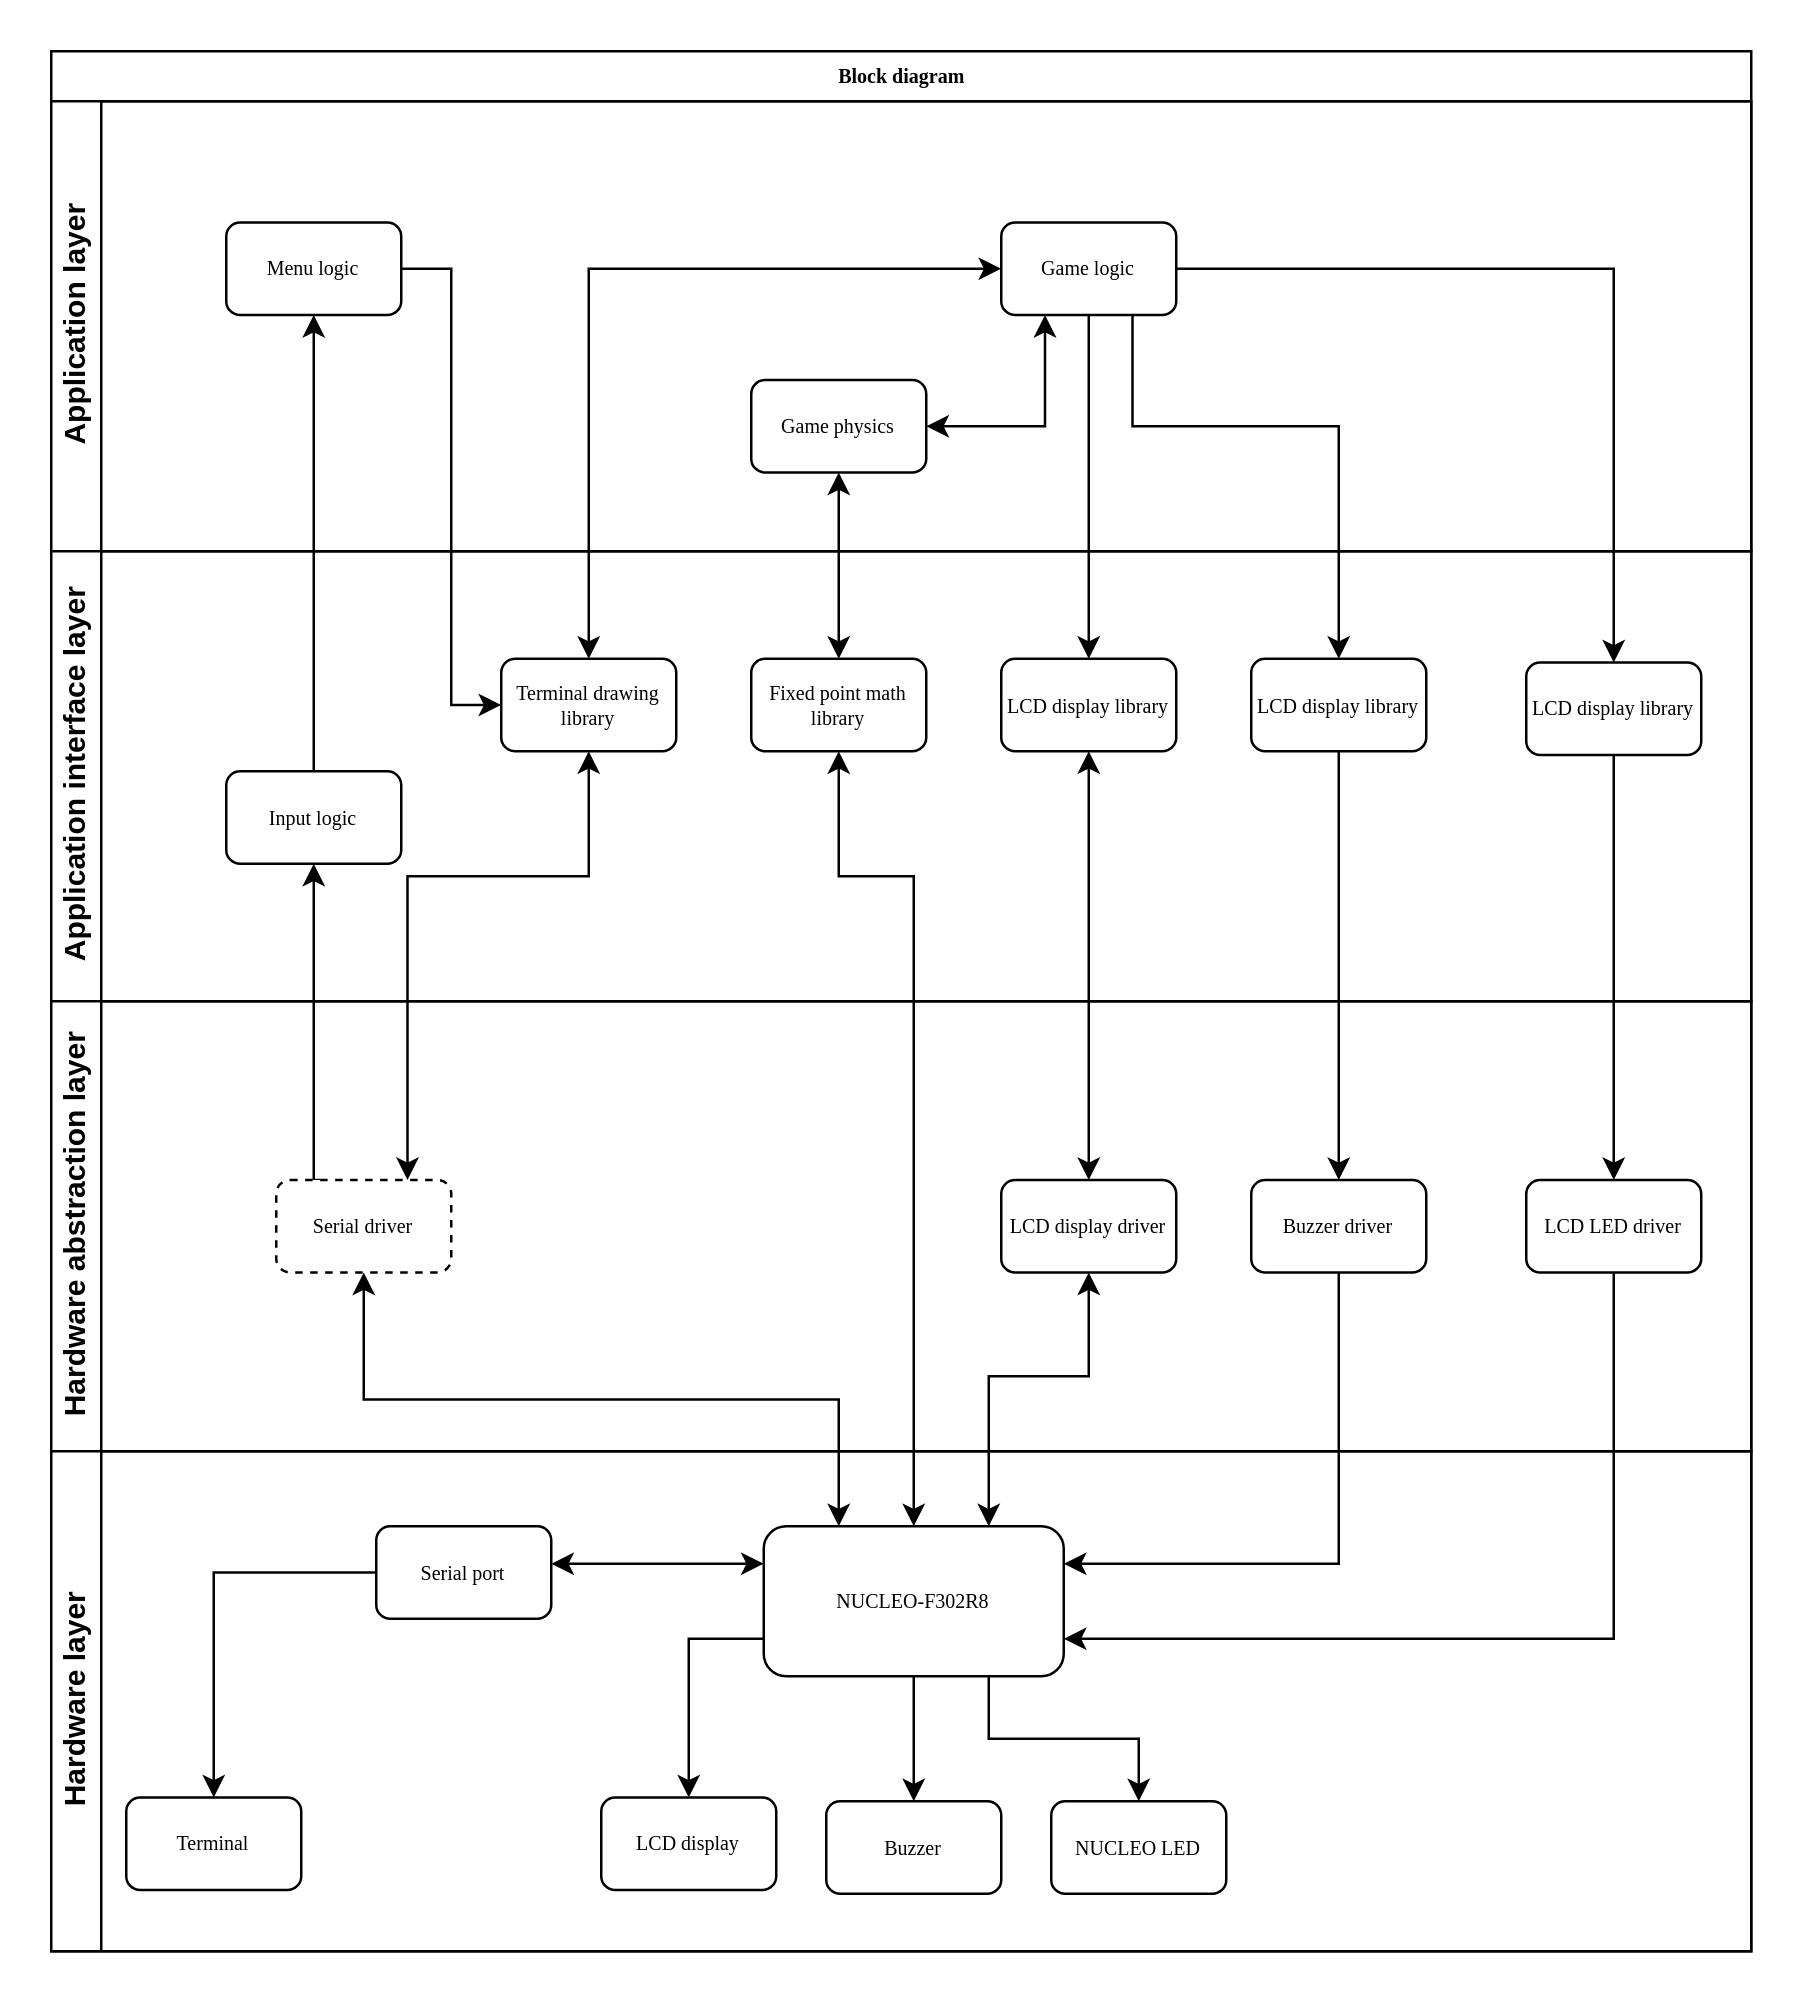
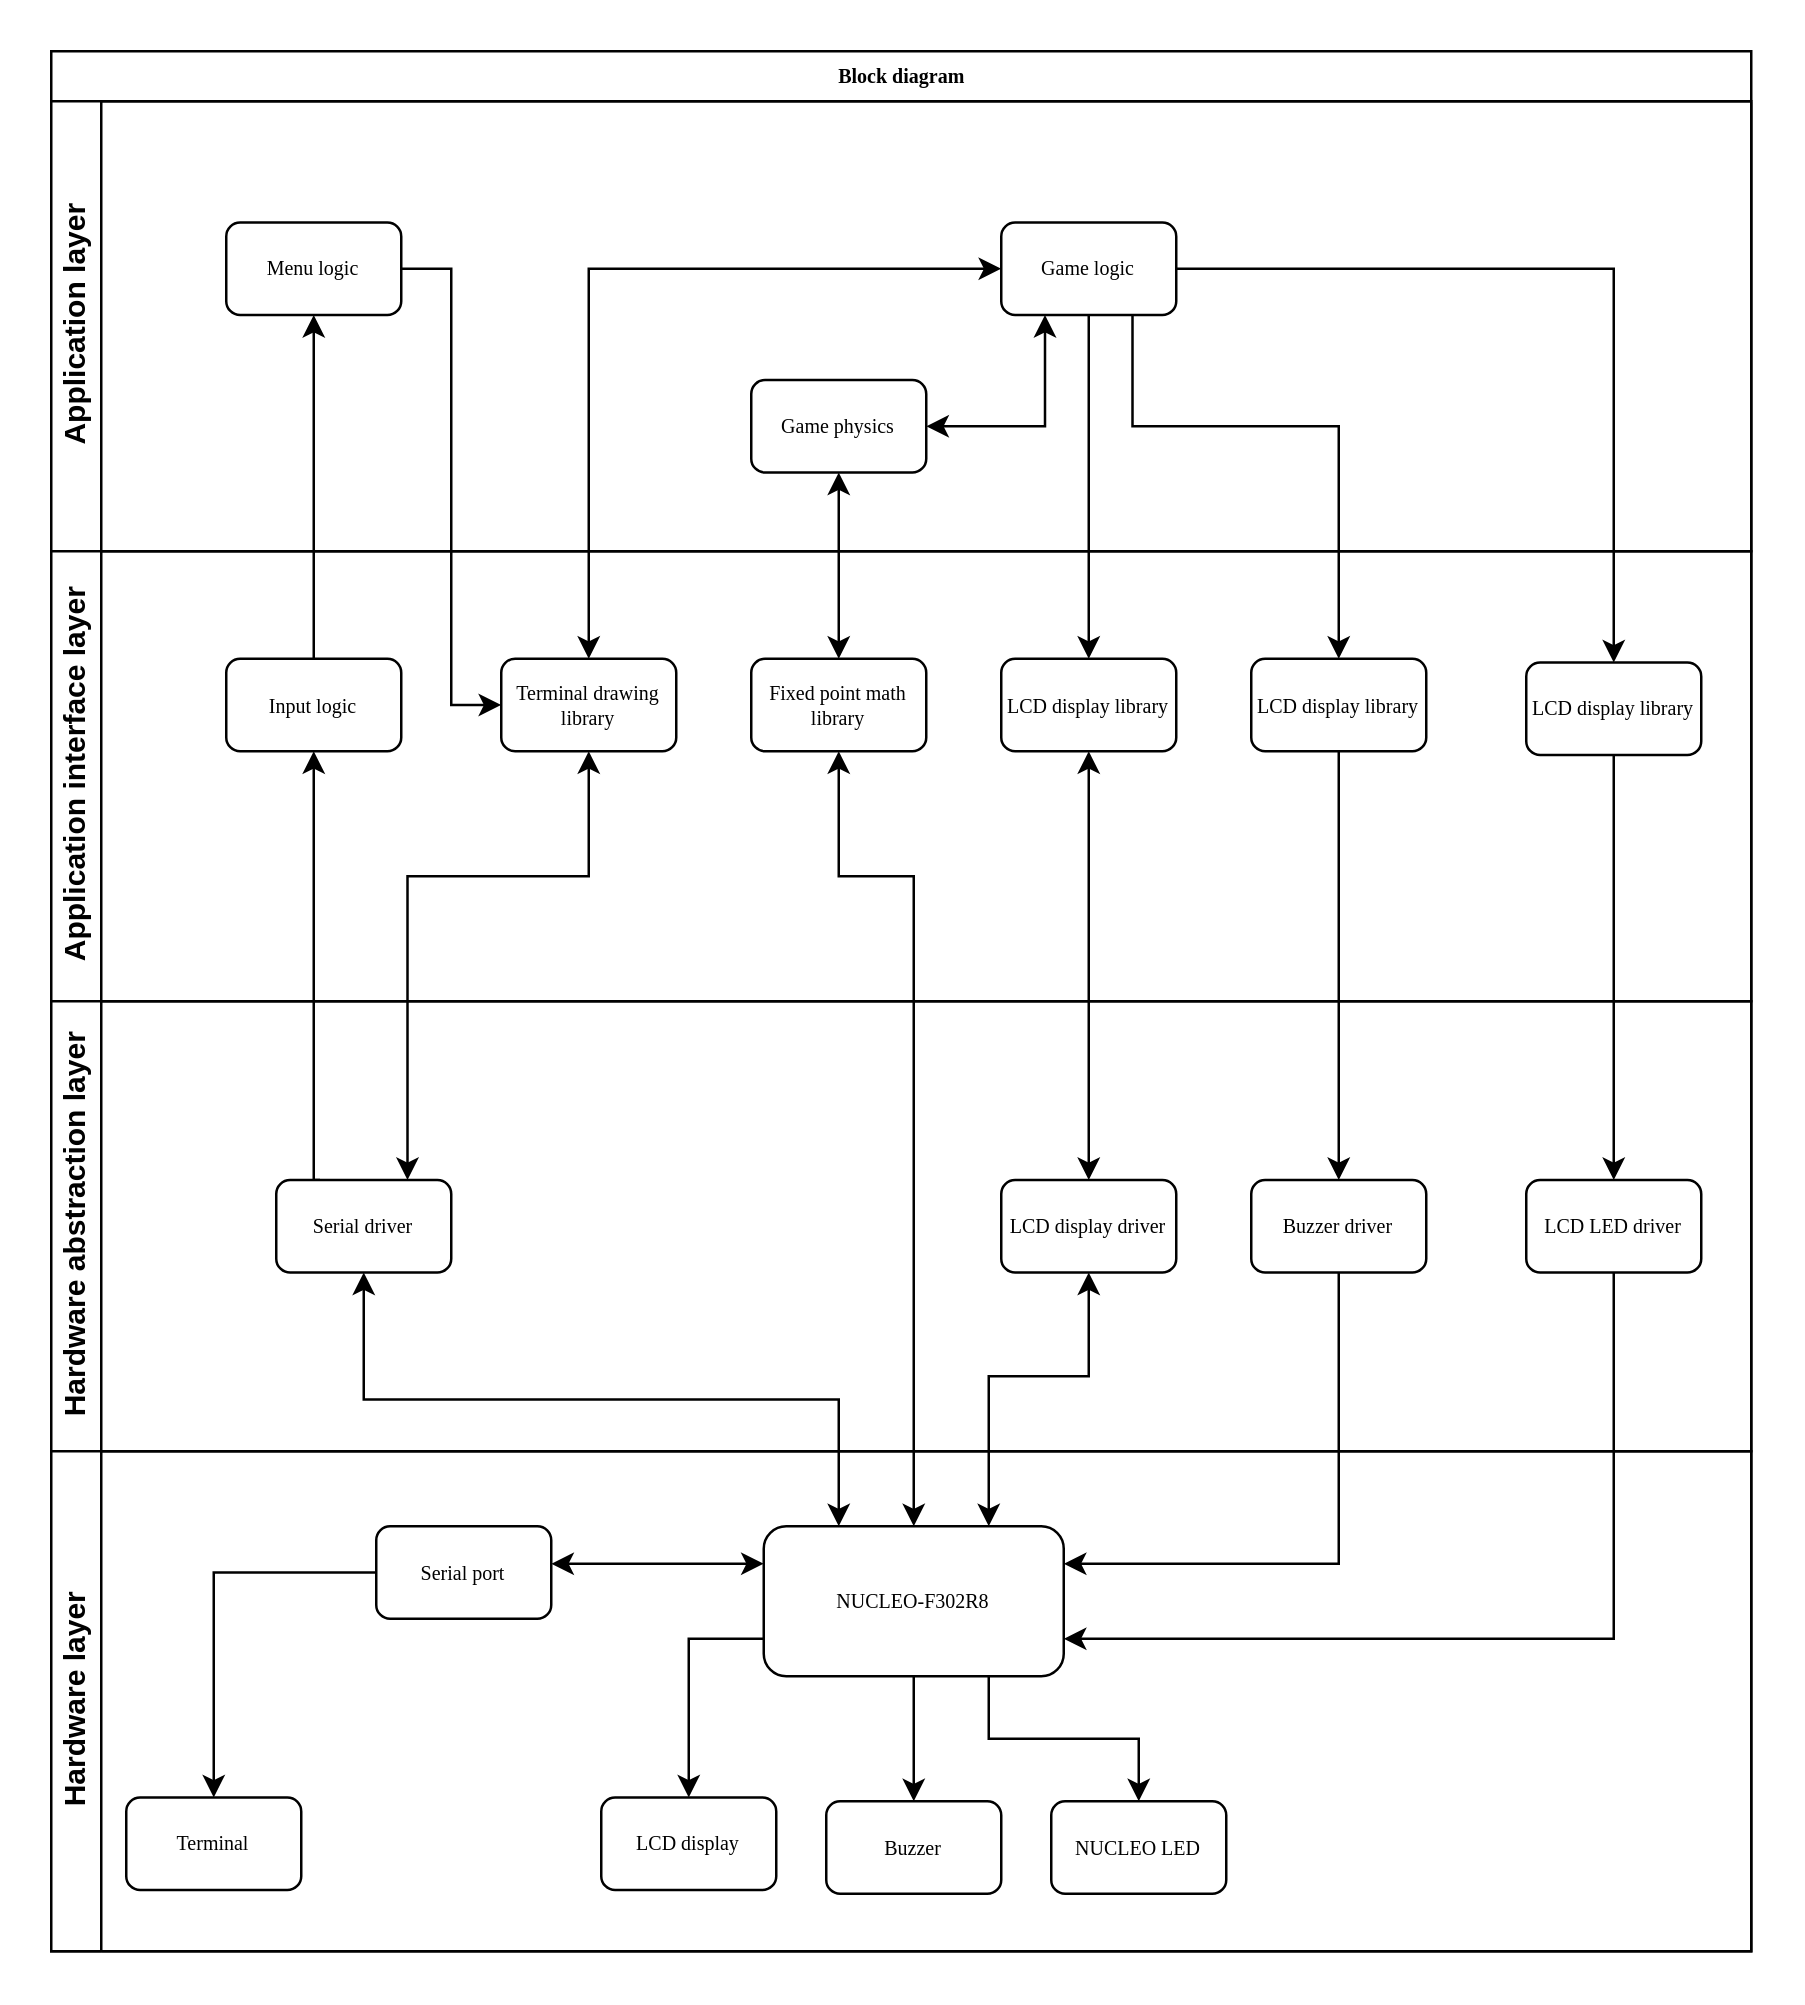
- <mxCell id="11" value="Input logic" style="rounded=1;whiteSpace=wrap;html=1;shadow=0;labelBackgroundColor=none;strokeColor=#000000;strokeWidth=1;fillColor=#ffffff;fontFamily=Verdana;fontSize=8;fontColor=#000000;align=center;" vertex="1" parent="8"><mxGeometry x="70" y="88" width="70" height="37" as="geometry" /></mxCell>
+ <mxCell id="11" value="Input logic" style="rounded=1;whiteSpace=wrap;html=1;shadow=0;labelBackgroundColor=none;strokeColor=#000000;strokeWidth=1;fillColor=#ffffff;fontFamily=Verdana;fontSize=8;fontColor=#000000;align=center;" vertex="1" parent="8"><mxGeometry x="70" y="43" width="70" height="37" as="geometry" /></mxCell>
- <mxCell id="21" value="Serial driver" style="rounded=1;whiteSpace=wrap;html=1;shadow=0;labelBackgroundColor=none;strokeColor=#000000;strokeWidth=1;fillColor=#ffffff;fontFamily=Verdana;fontSize=8;fontColor=#000000;align=center;dashed=1;" vertex="1" parent="20"><mxGeometry x="90" y="71.5" width="70" height="37" as="geometry" /></mxCell>
+ <mxCell id="21" value="Serial driver" style="rounded=1;whiteSpace=wrap;html=1;shadow=0;labelBackgroundColor=none;strokeColor=#000000;strokeWidth=1;fillColor=#ffffff;fontFamily=Verdana;fontSize=8;fontColor=#000000;align=center;" vertex="1" parent="20"><mxGeometry x="90" y="71.5" width="70" height="37" as="geometry" /></mxCell>
